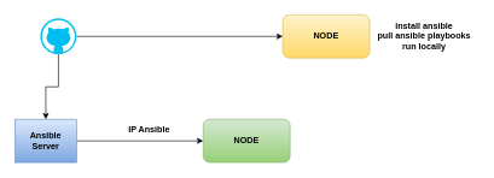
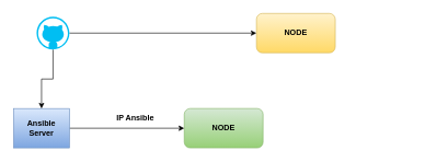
- <mxCell id="10" value="&lt;b&gt;install ansible&lt;/b&gt;&lt;div&gt;&lt;b&gt;pull ansible playbooks&lt;/b&gt;&lt;/div&gt;&lt;div&gt;&lt;b&gt;run locally&lt;/b&gt;&lt;/div&gt;" style="text;html=1;align=center;verticalAlign=middle;resizable=0;points=[];autosize=1;strokeColor=none;fillColor=none;" vertex="1" parent="1"><mxGeometry x="510" y="20" width="150" height="60" as="geometry" /></mxCell>
